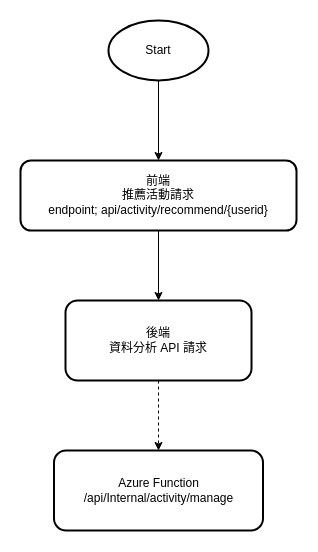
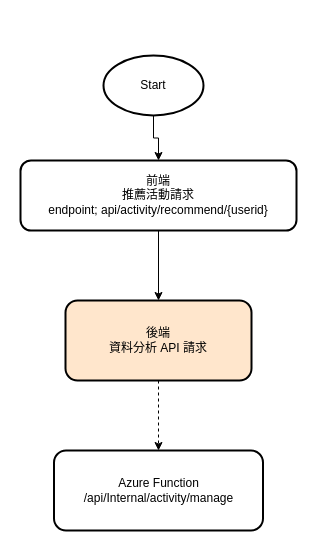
- <mxCell id="3" value="Start" style="strokeWidth=2;html=1;shape=mxgraph.flowchart.start_1;whiteSpace=wrap;" vertex="1" parent="1"><mxGeometry x="108" y="20" width="100" height="60" as="geometry" /></mxCell>
+ <mxCell id="3" value="Start" style="strokeWidth=2;html=1;shape=mxgraph.flowchart.start_1;whiteSpace=wrap;" vertex="1" parent="1"><mxGeometry x="103" y="55" width="100" height="60" as="geometry" /></mxCell>
- <mxCell id="7" value="後端&lt;br&gt;資料分析 API 請求&lt;br&gt;" style="rounded=1;whiteSpace=wrap;html=1;strokeWidth=2;" vertex="1" parent="1"><mxGeometry x="65" y="300" width="186" height="80" as="geometry" /></mxCell>
+ <mxCell id="7" value="後端&lt;br&gt;資料分析 API 請求&lt;br&gt;" style="rounded=1;whiteSpace=wrap;html=1;strokeWidth=2;fillColor=#ffe6cc;" vertex="1" parent="1"><mxGeometry x="65" y="300" width="186" height="80" as="geometry" /></mxCell>
